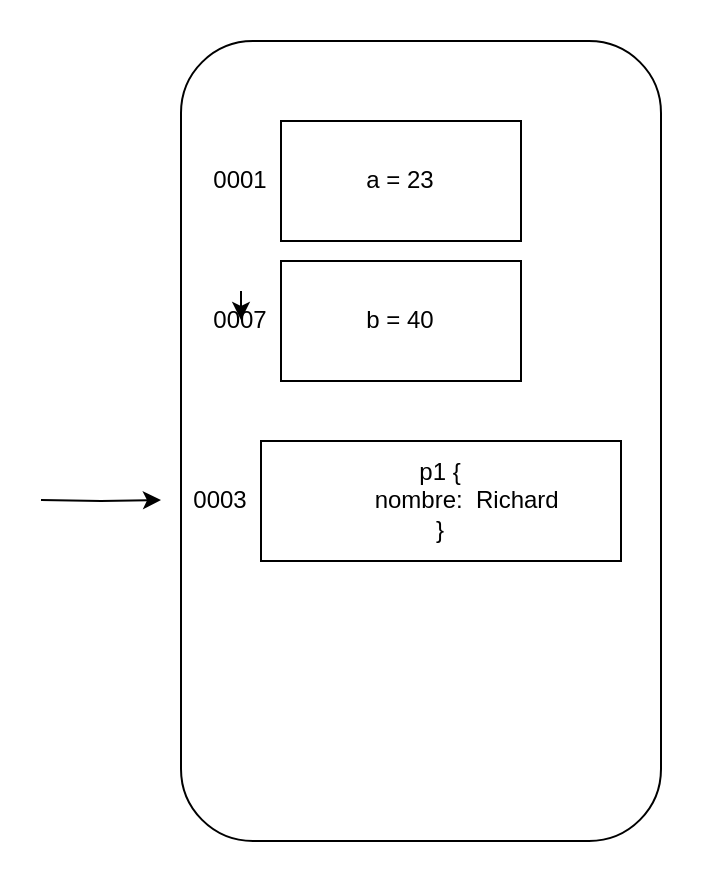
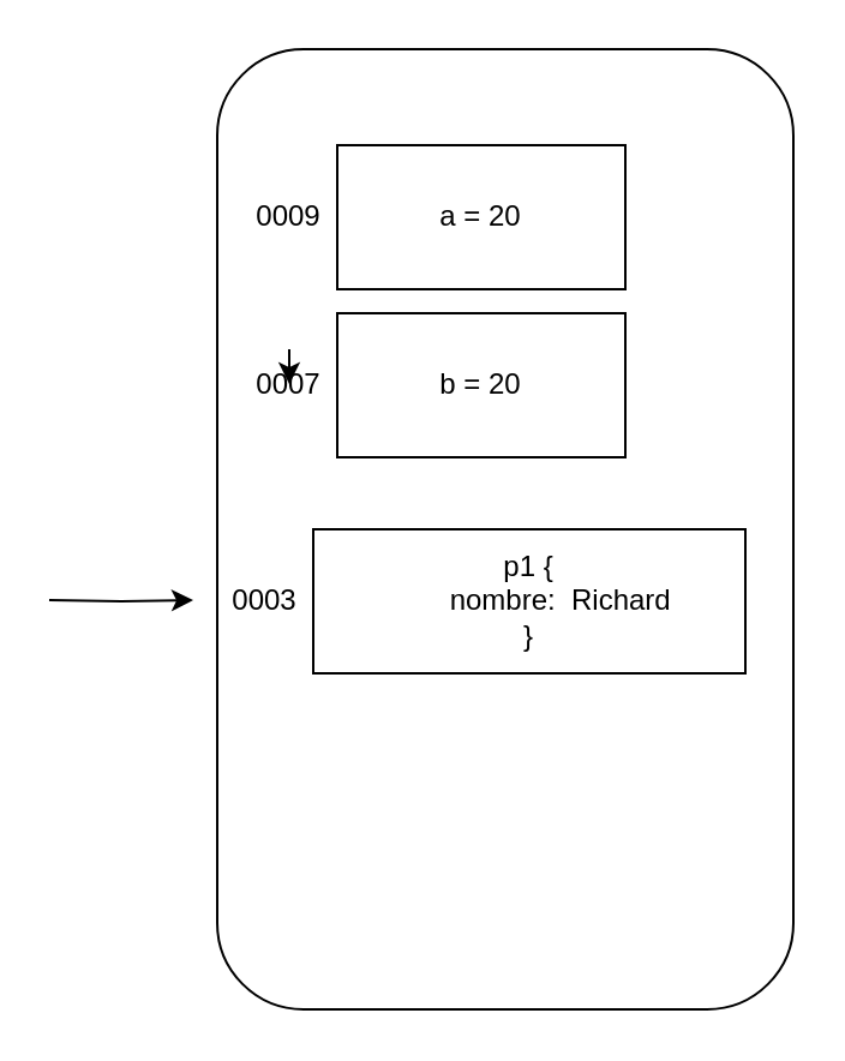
- <mxCell id="7" value="0001" style="text;html=1;strokeColor=none;fillColor=none;align=center;verticalAlign=middle;whiteSpace=wrap;rounded=0;" vertex="1" parent="1"><mxGeometry x="90" y="75" width="60" height="30" as="geometry" /></mxCell>
+ <mxCell id="7" value="0009" style="text;html=1;strokeColor=none;fillColor=none;align=center;verticalAlign=middle;whiteSpace=wrap;rounded=0;" vertex="1" parent="1"><mxGeometry x="90" y="75" width="60" height="30" as="geometry" /></mxCell>
- <mxCell id="3" value="a = 23" style="rounded=0;whiteSpace=wrap;html=1;" vertex="1" parent="1"><mxGeometry x="140" y="60" width="120" height="60" as="geometry" /></mxCell>
+ <mxCell id="3" value="a = 20" style="rounded=0;whiteSpace=wrap;html=1;" vertex="1" parent="1"><mxGeometry x="140" y="60" width="120" height="60" as="geometry" /></mxCell>
- <mxCell id="4" value="b = 40" style="rounded=0;whiteSpace=wrap;html=1;" vertex="1" parent="1"><mxGeometry x="140" y="130" width="120" height="60" as="geometry" /></mxCell>
+ <mxCell id="4" value="b = 20" style="rounded=0;whiteSpace=wrap;html=1;" vertex="1" parent="1"><mxGeometry x="140" y="130" width="120" height="60" as="geometry" /></mxCell>
